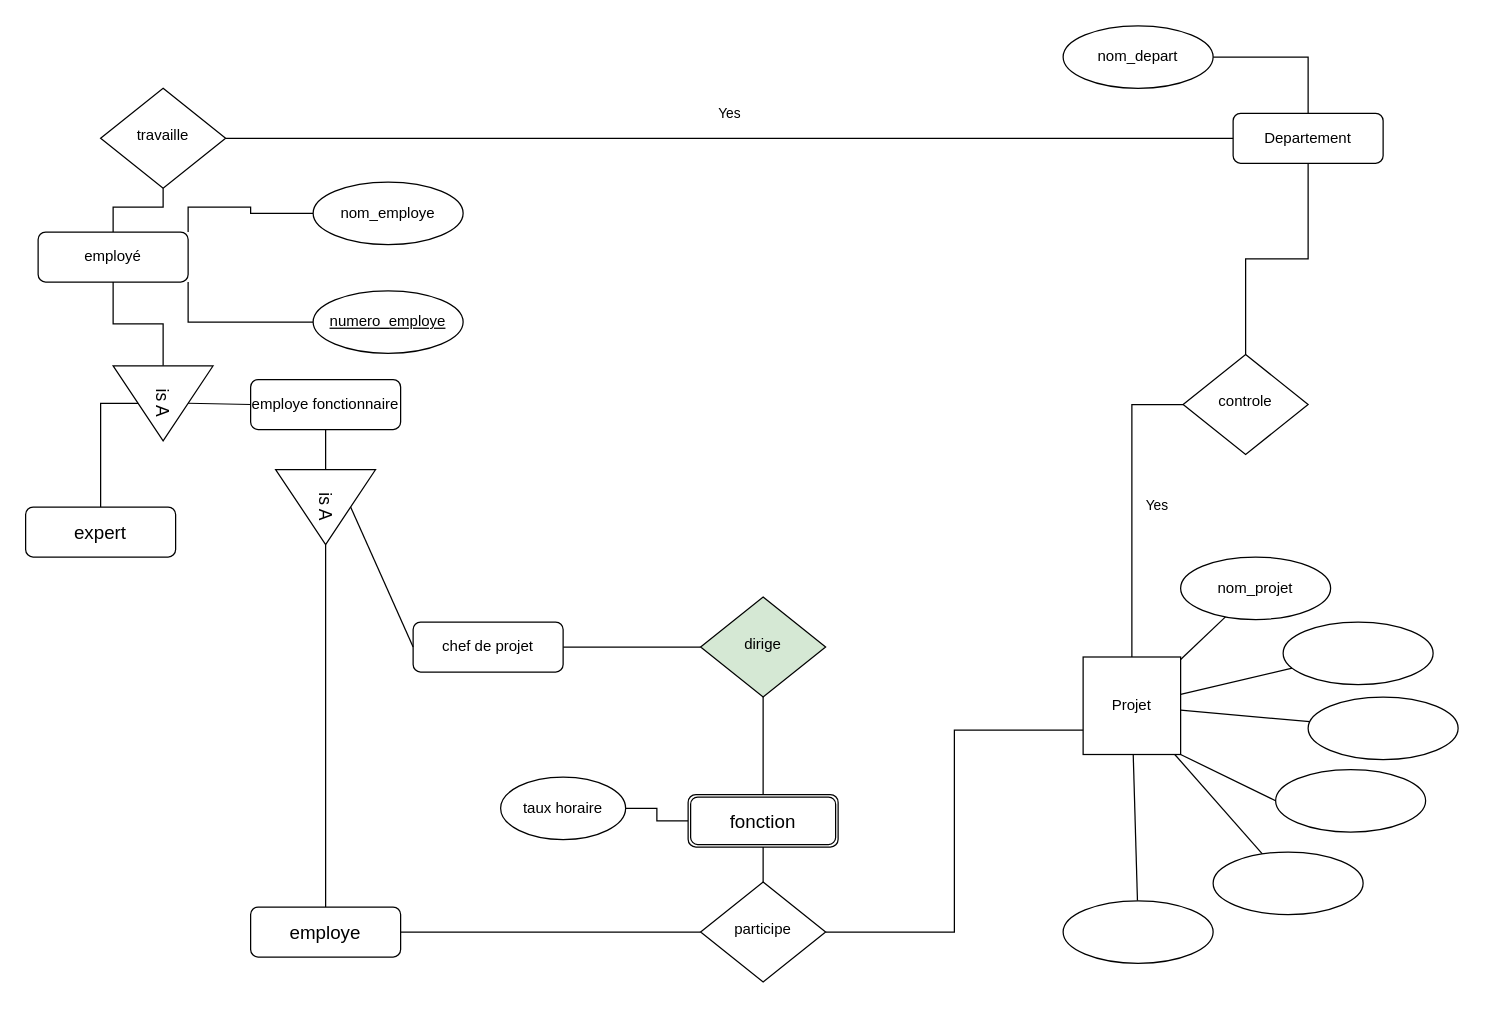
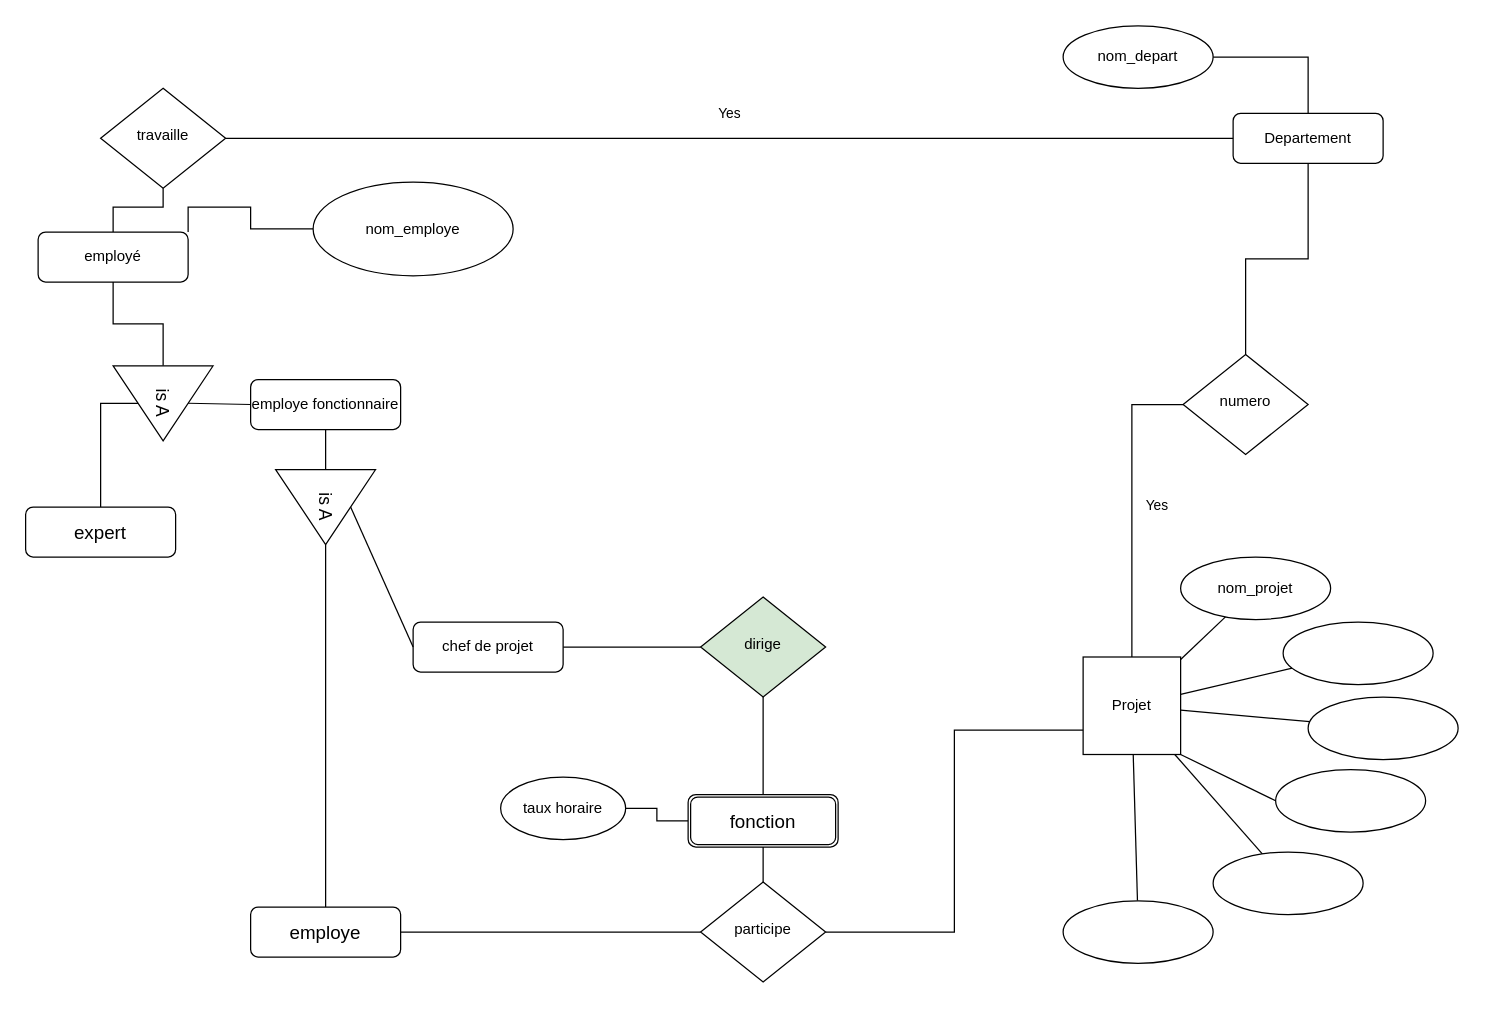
- <mxCell id="48" value="nom_employe" style="ellipse;whiteSpace=wrap;html=1;" vertex="1" parent="1"><mxGeometry x="250" y="145" width="120" height="50" as="geometry" /></mxCell>
+ <mxCell id="48" value="nom_employe" style="ellipse;whiteSpace=wrap;html=1;" vertex="1" parent="1"><mxGeometry x="250" y="145" width="160" height="75" as="geometry" /></mxCell>
- <mxCell id="49" style="edgeStyle=orthogonalEdgeStyle;rounded=0;orthogonalLoop=1;jettySize=auto;html=1;exitX=0;exitY=0.5;exitDx=0;exitDy=0;entryX=1;entryY=1;entryDx=0;entryDy=0;fontSize=15;startArrow=none;startFill=0;endArrow=none;endFill=0;" edge="1" parent="1" source="50" target="23"><mxGeometry relative="1" as="geometry" /></mxCell>
- <mxCell id="50" value="&lt;u&gt;numero_employe&lt;/u&gt;" style="ellipse;whiteSpace=wrap;html=1;" vertex="1" parent="1"><mxGeometry x="250" y="232" width="120" height="50" as="geometry" /></mxCell>
- <mxCell id="5" value="controle" style="rhombus;whiteSpace=wrap;html=1;shadow=0;fontFamily=Helvetica;fontSize=12;align=center;strokeWidth=1;spacing=6;spacingTop=-4;" parent="1" vertex="1"><mxGeometry x="946" y="283" width="100" height="80" as="geometry" /></mxCell>
+ <mxCell id="5" value="numero" style="rhombus;whiteSpace=wrap;html=1;shadow=0;fontFamily=Helvetica;fontSize=12;align=center;strokeWidth=1;spacing=6;spacingTop=-4;" parent="1" vertex="1"><mxGeometry x="946" y="283" width="100" height="80" as="geometry" /></mxCell>
